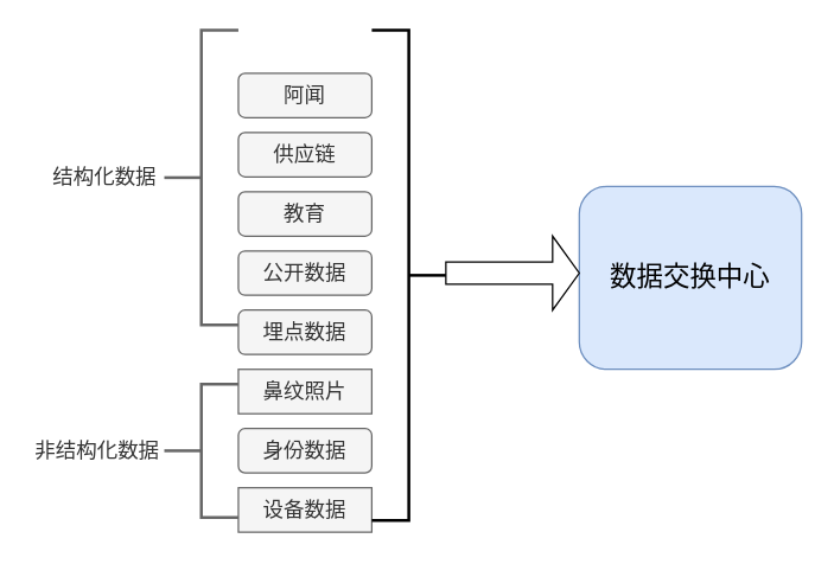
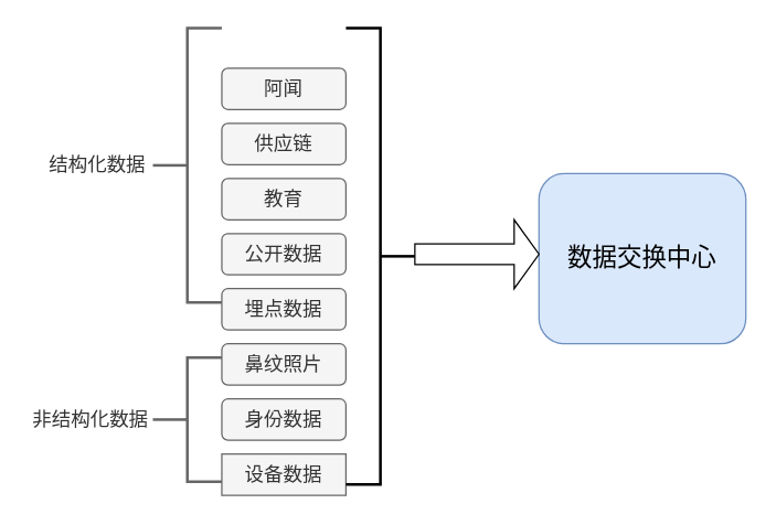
- <mxCell id="5" value="&lt;font style=&quot;font-size: 14px&quot;&gt;鼻纹照片&lt;/font&gt;" style="whiteSpace=wrap;html=1;fillColor=#f5f5f5;strokeColor=#666666;fontColor=#333333;rounded=0;" vertex="1" parent="1"><mxGeometry x="160" y="249" width="90" height="30" as="geometry" /></mxCell>
+ <mxCell id="5" value="&lt;font style=&quot;font-size: 14px&quot;&gt;鼻纹照片&lt;/font&gt;" style="rounded=1;whiteSpace=wrap;html=1;fillColor=#f5f5f5;strokeColor=#666666;fontColor=#333333;" vertex="1" parent="1"><mxGeometry x="160" y="249" width="90" height="30" as="geometry" /></mxCell>
